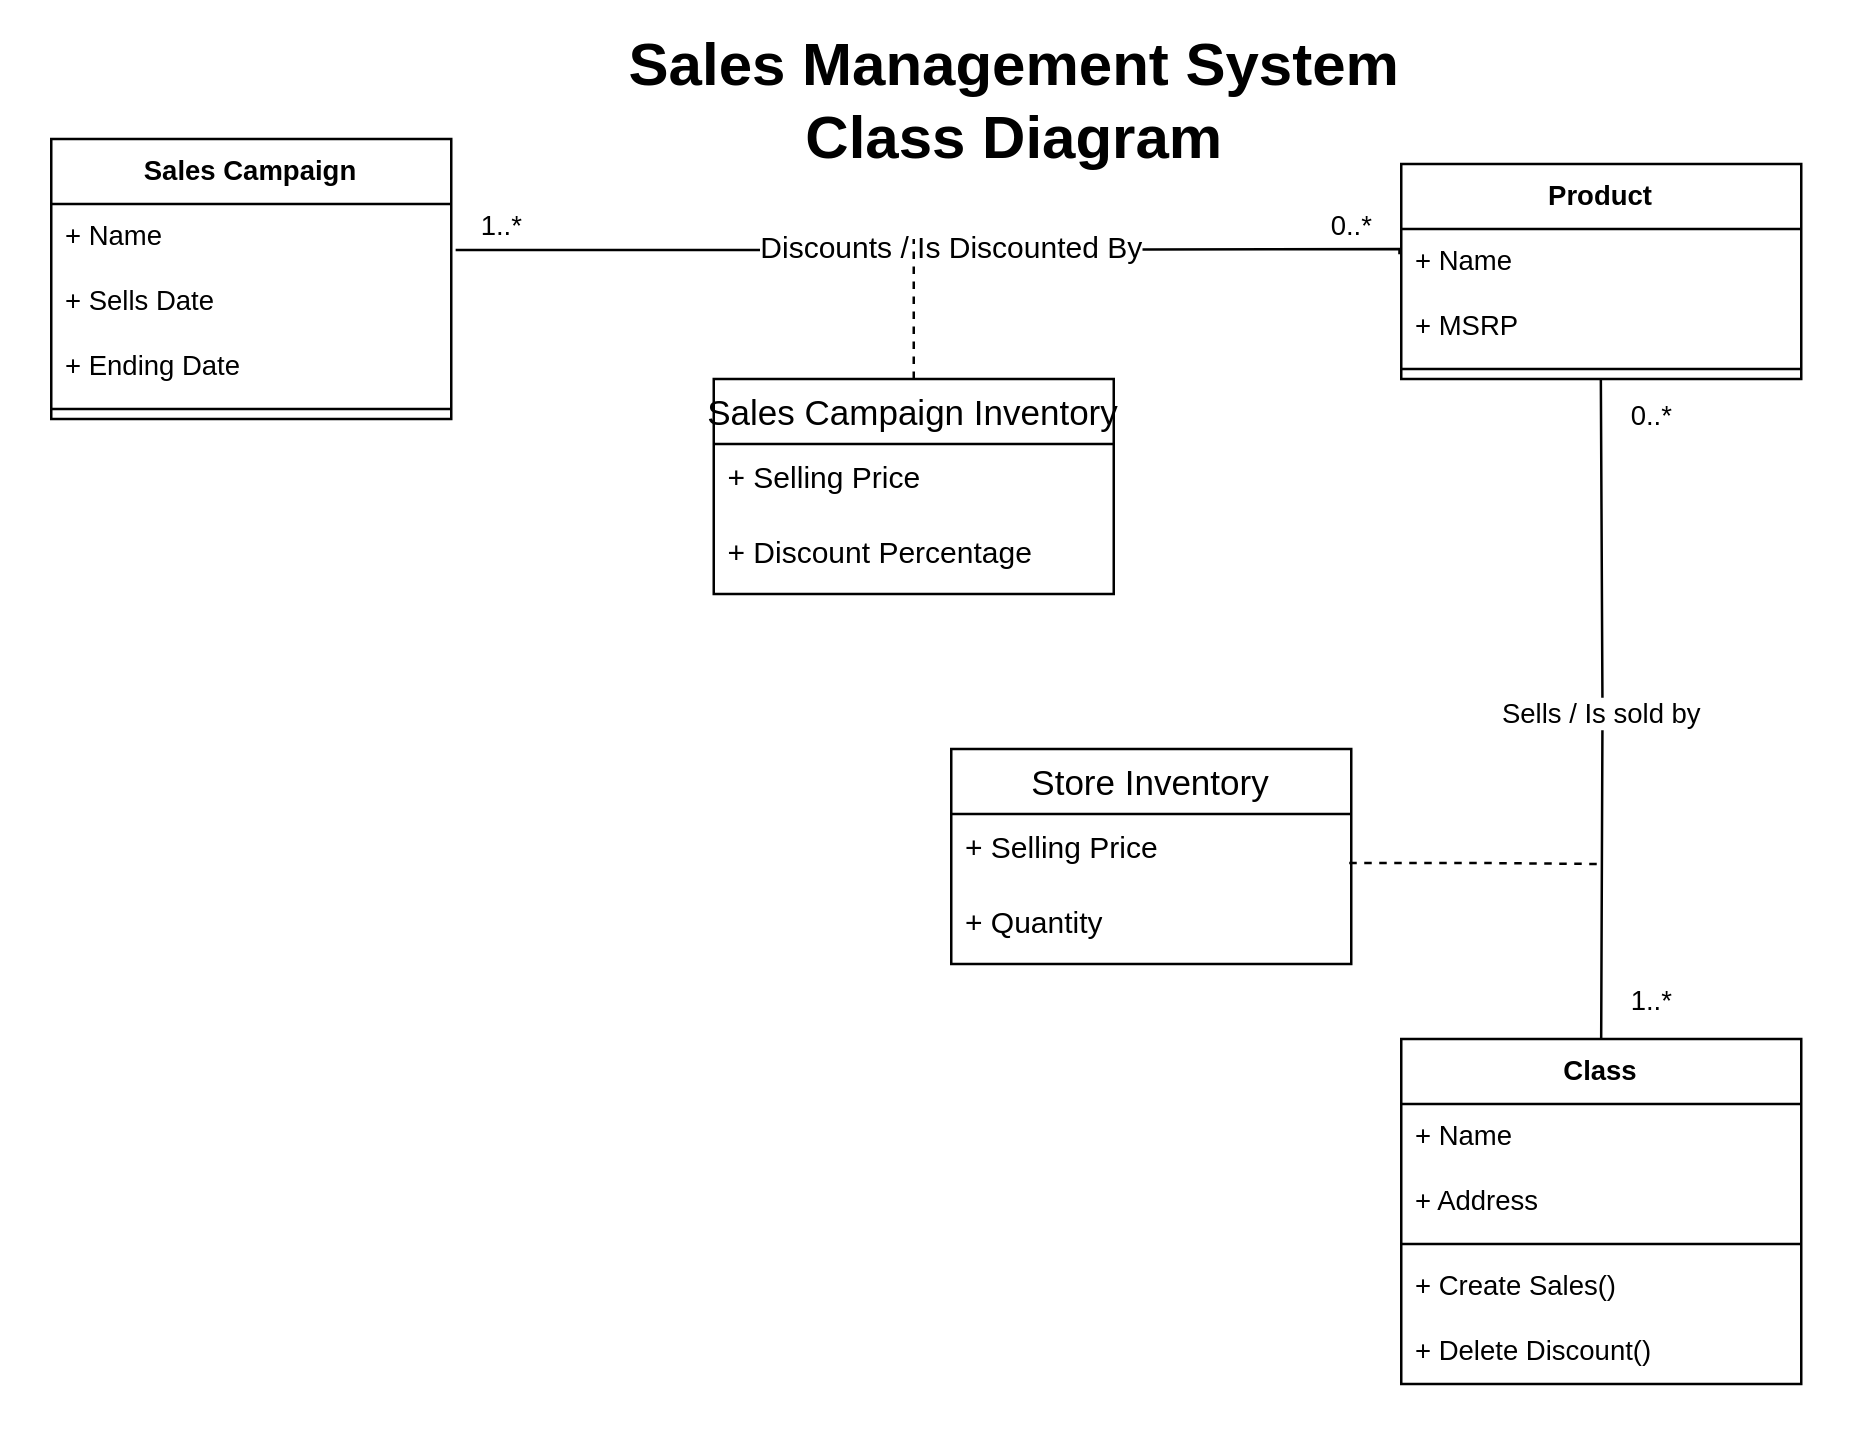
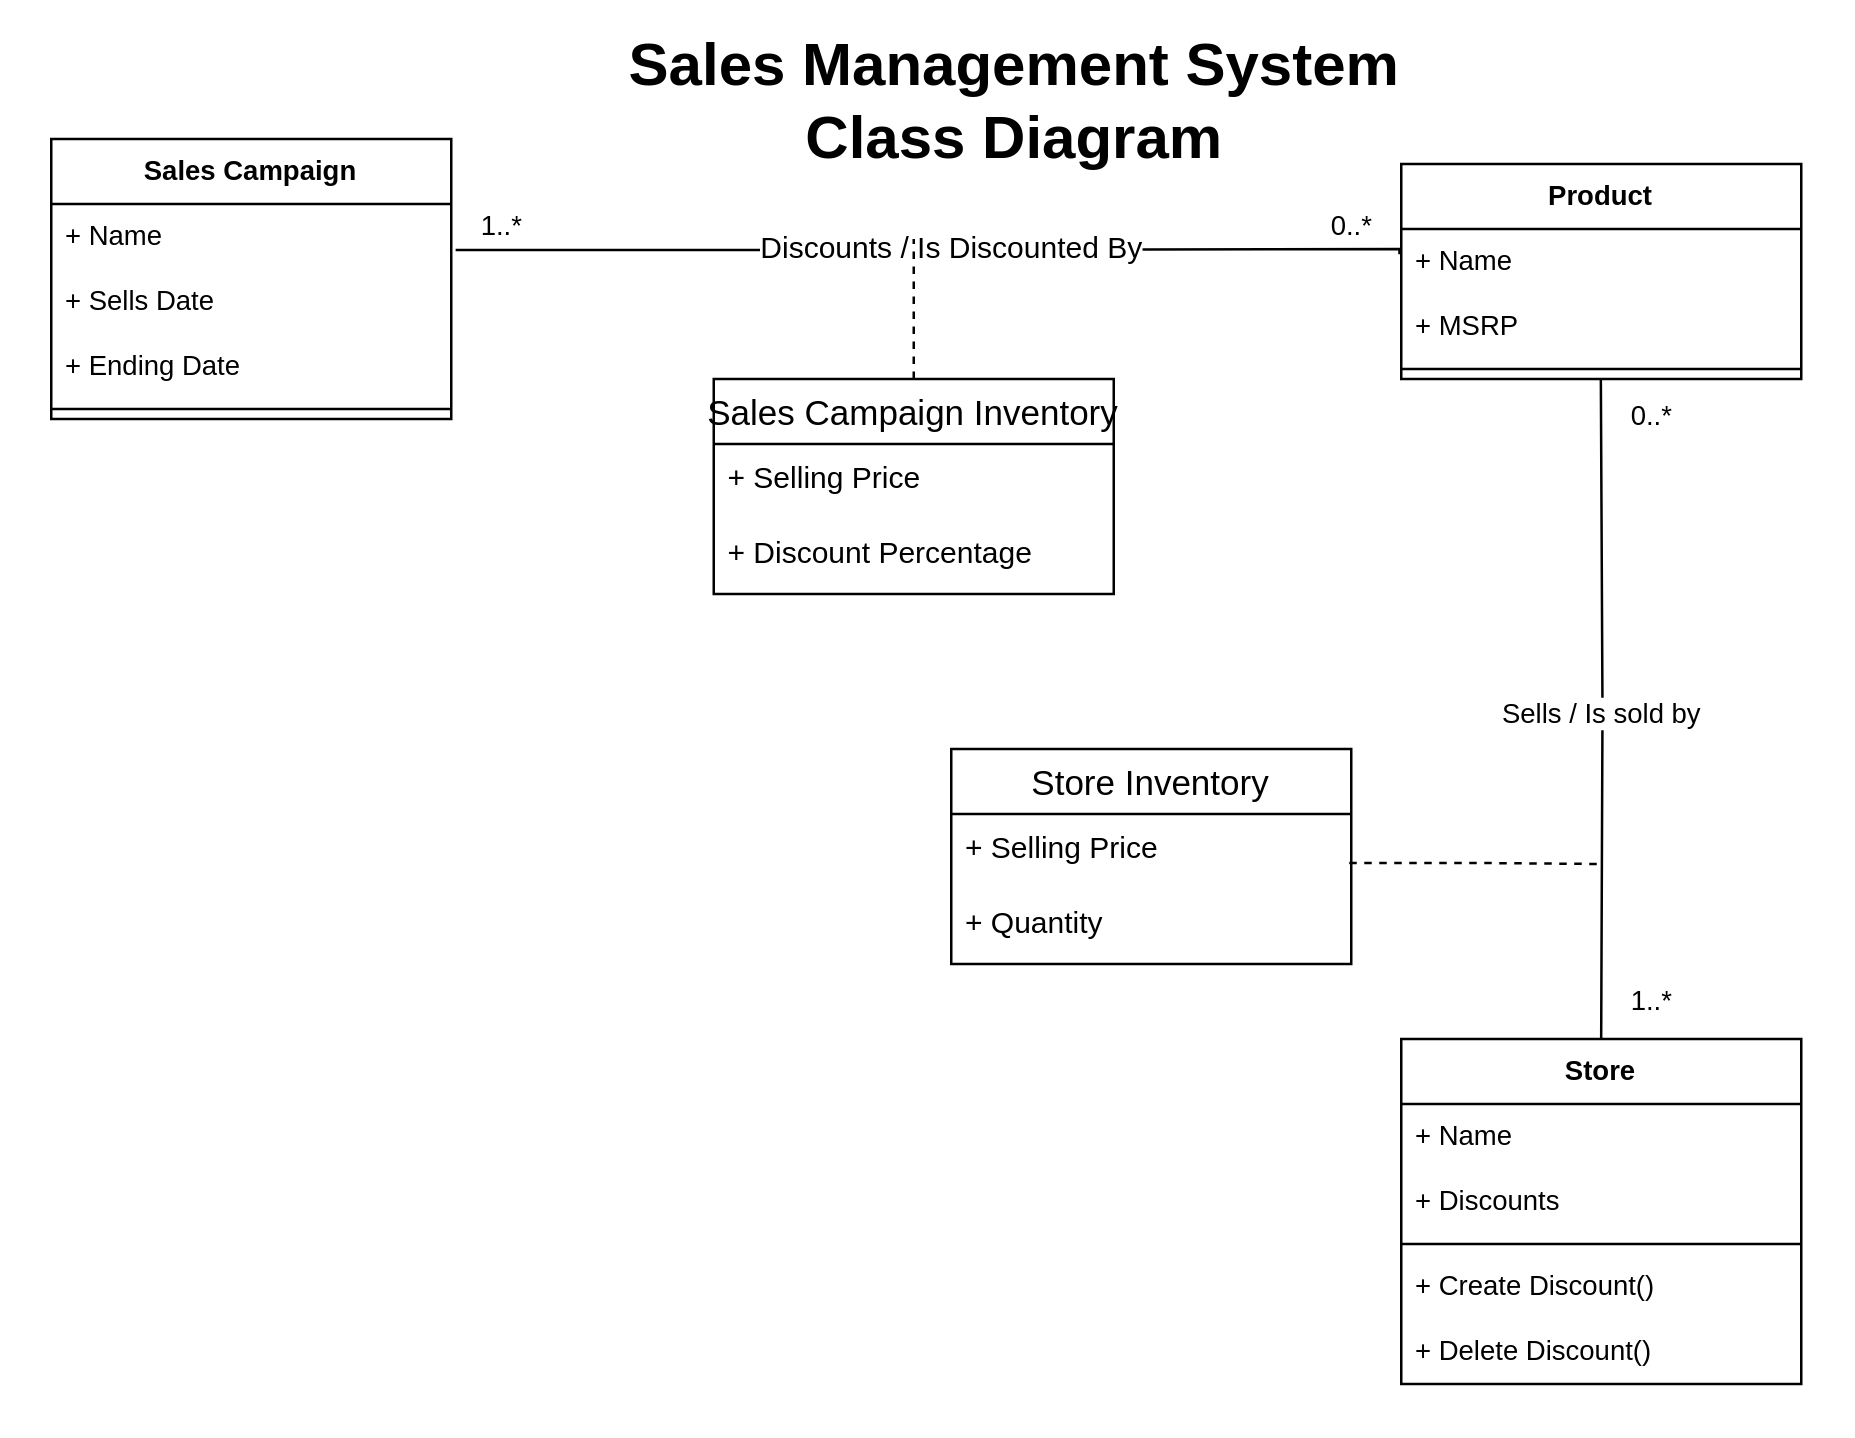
- <mxCell id="23" value="Class" style="swimlane;fontStyle=1;align=center;verticalAlign=top;childLayout=stackLayout;horizontal=1;startSize=26;horizontalStack=0;resizeParent=1;resizeParentMax=0;resizeLast=0;collapsible=1;marginBottom=0;whiteSpace=wrap;html=1;fontFamily=Helvetica;fontSize=11;fontColor=default;labelBackgroundColor=default;" parent="1" vertex="1"><mxGeometry x="560" y="415" width="160" height="138" as="geometry" /></mxCell>
+ <mxCell id="23" value="Store" style="swimlane;fontStyle=1;align=center;verticalAlign=top;childLayout=stackLayout;horizontal=1;startSize=26;horizontalStack=0;resizeParent=1;resizeParentMax=0;resizeLast=0;collapsible=1;marginBottom=0;whiteSpace=wrap;html=1;fontFamily=Helvetica;fontSize=11;fontColor=default;labelBackgroundColor=default;" parent="1" vertex="1"><mxGeometry x="560" y="415" width="160" height="138" as="geometry" /></mxCell>
- <mxCell id="25" value="+ Address" style="text;strokeColor=none;fillColor=none;align=left;verticalAlign=top;spacingLeft=4;spacingRight=4;overflow=hidden;rotatable=0;points=[[0,0.5],[1,0.5]];portConstraint=eastwest;whiteSpace=wrap;html=1;fontFamily=Helvetica;fontSize=11;fontColor=default;labelBackgroundColor=default;" vertex="1" parent="23"><mxGeometry y="52" width="160" height="26" as="geometry" /></mxCell>
+ <mxCell id="25" value="+ Discounts" style="text;strokeColor=none;fillColor=none;align=left;verticalAlign=top;spacingLeft=4;spacingRight=4;overflow=hidden;rotatable=0;points=[[0,0.5],[1,0.5]];portConstraint=eastwest;whiteSpace=wrap;html=1;fontFamily=Helvetica;fontSize=11;fontColor=default;labelBackgroundColor=default;" vertex="1" parent="23"><mxGeometry y="52" width="160" height="26" as="geometry" /></mxCell>
- <mxCell id="27" value="+ Create Sales()" style="text;strokeColor=none;fillColor=none;align=left;verticalAlign=top;spacingLeft=4;spacingRight=4;overflow=hidden;rotatable=0;points=[[0,0.5],[1,0.5]];portConstraint=eastwest;whiteSpace=wrap;html=1;fontFamily=Helvetica;fontSize=11;fontColor=default;labelBackgroundColor=default;" parent="23" vertex="1"><mxGeometry y="86" width="160" height="26" as="geometry" /></mxCell>
+ <mxCell id="27" value="+ Create Discount()" style="text;strokeColor=none;fillColor=none;align=left;verticalAlign=top;spacingLeft=4;spacingRight=4;overflow=hidden;rotatable=0;points=[[0,0.5],[1,0.5]];portConstraint=eastwest;whiteSpace=wrap;html=1;fontFamily=Helvetica;fontSize=11;fontColor=default;labelBackgroundColor=default;" parent="23" vertex="1"><mxGeometry y="86" width="160" height="26" as="geometry" /></mxCell>
